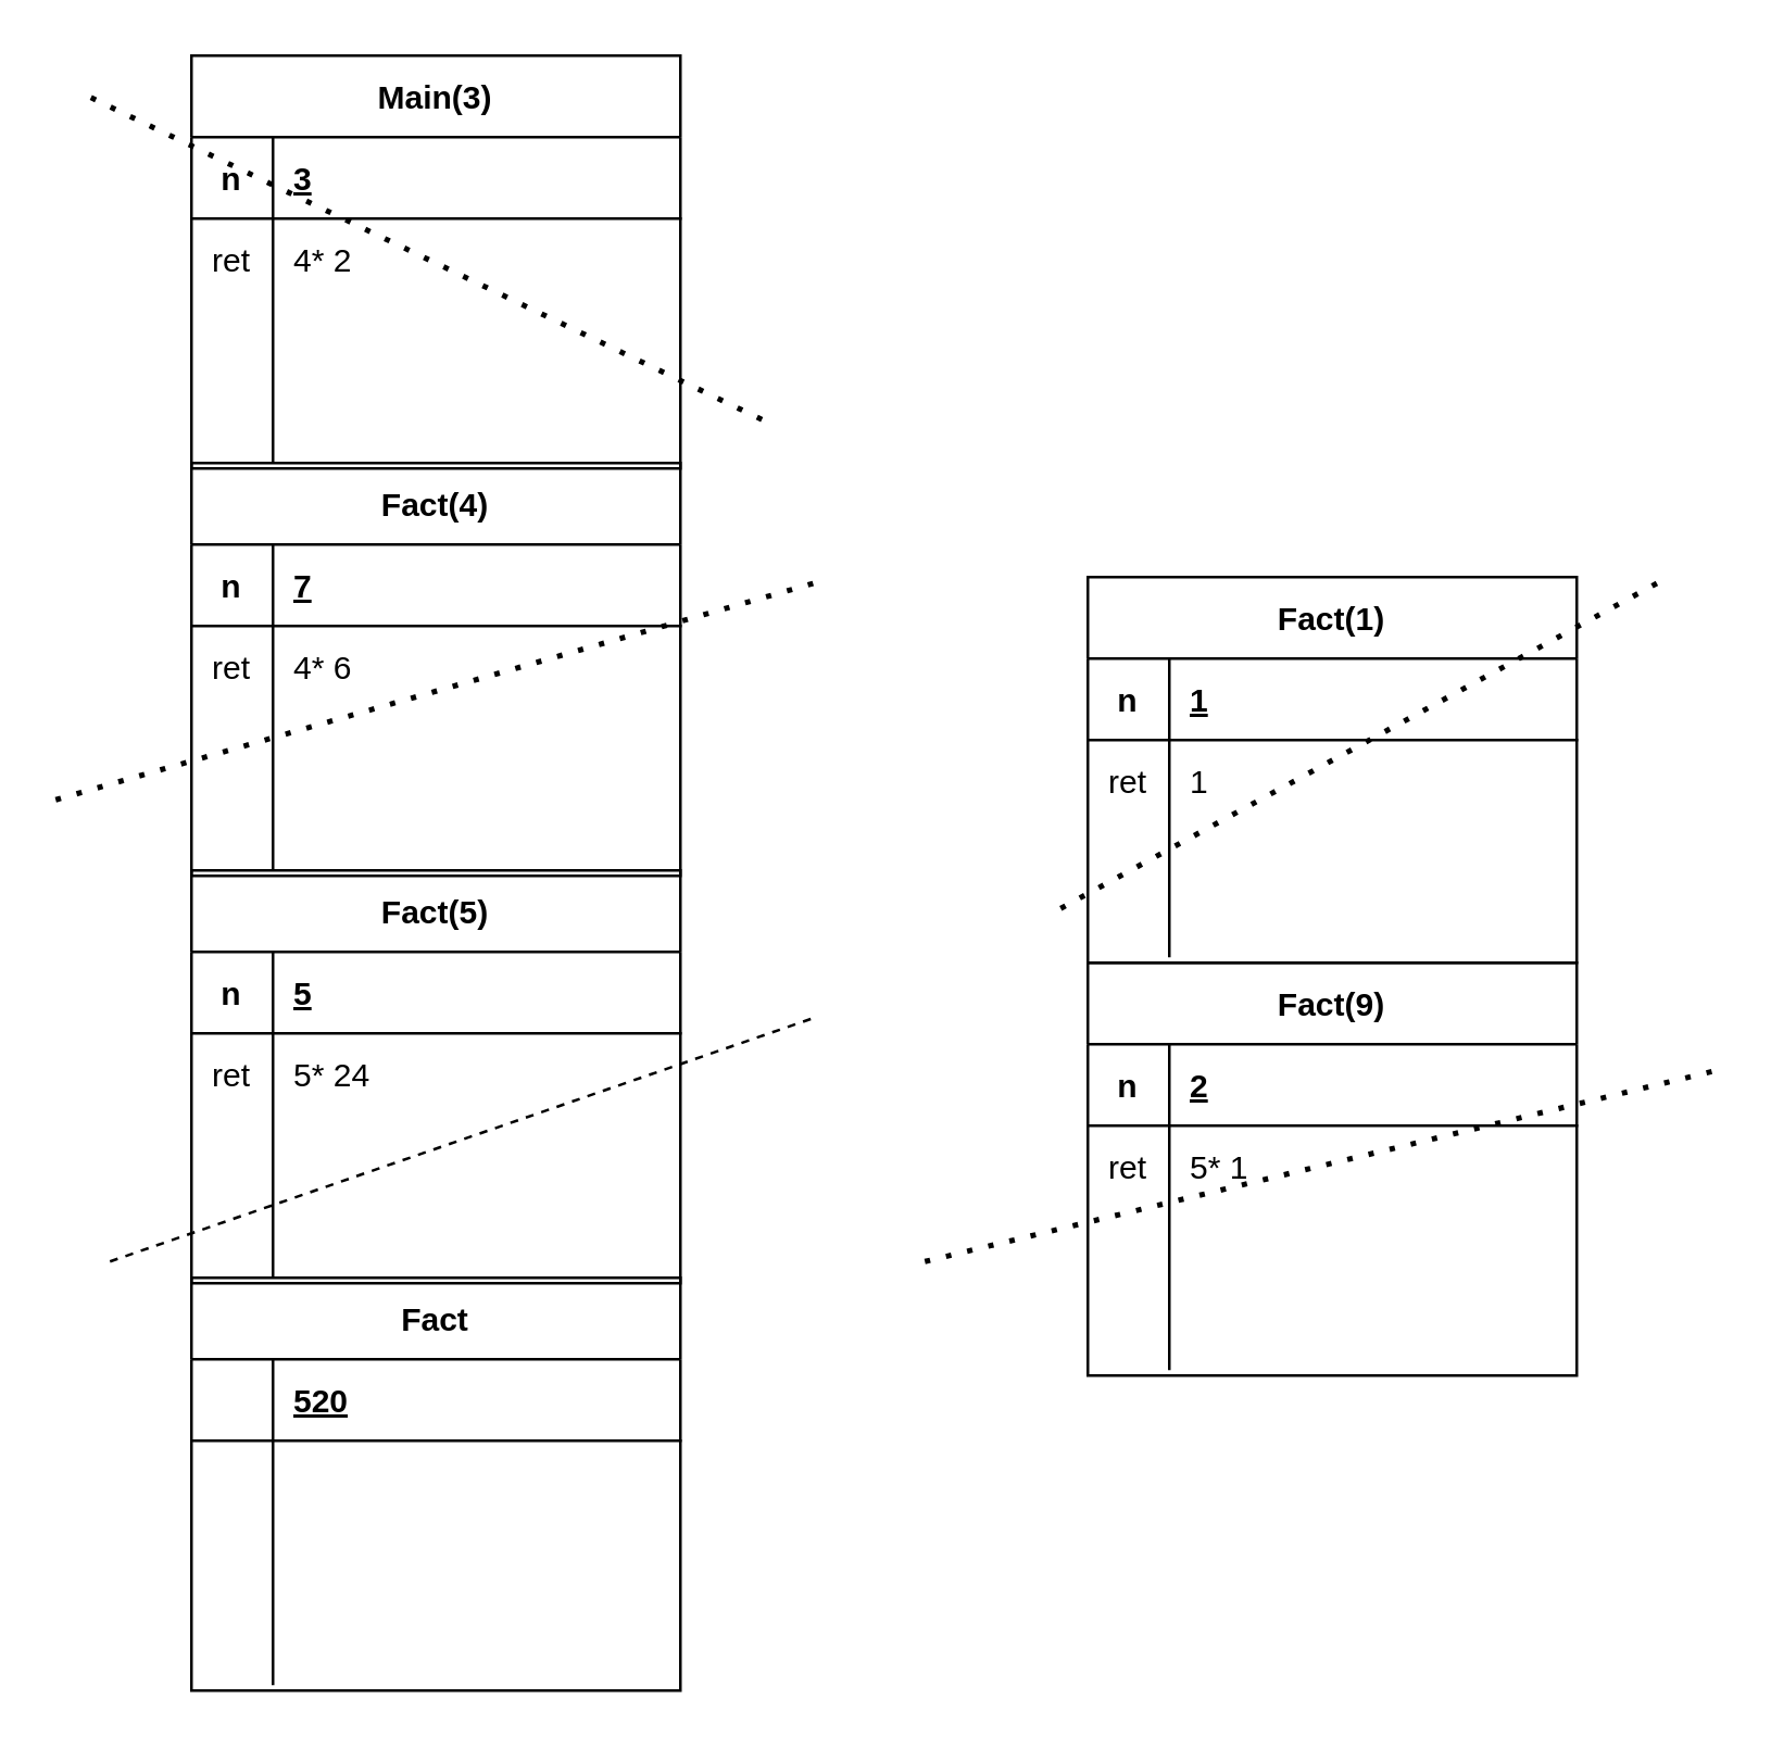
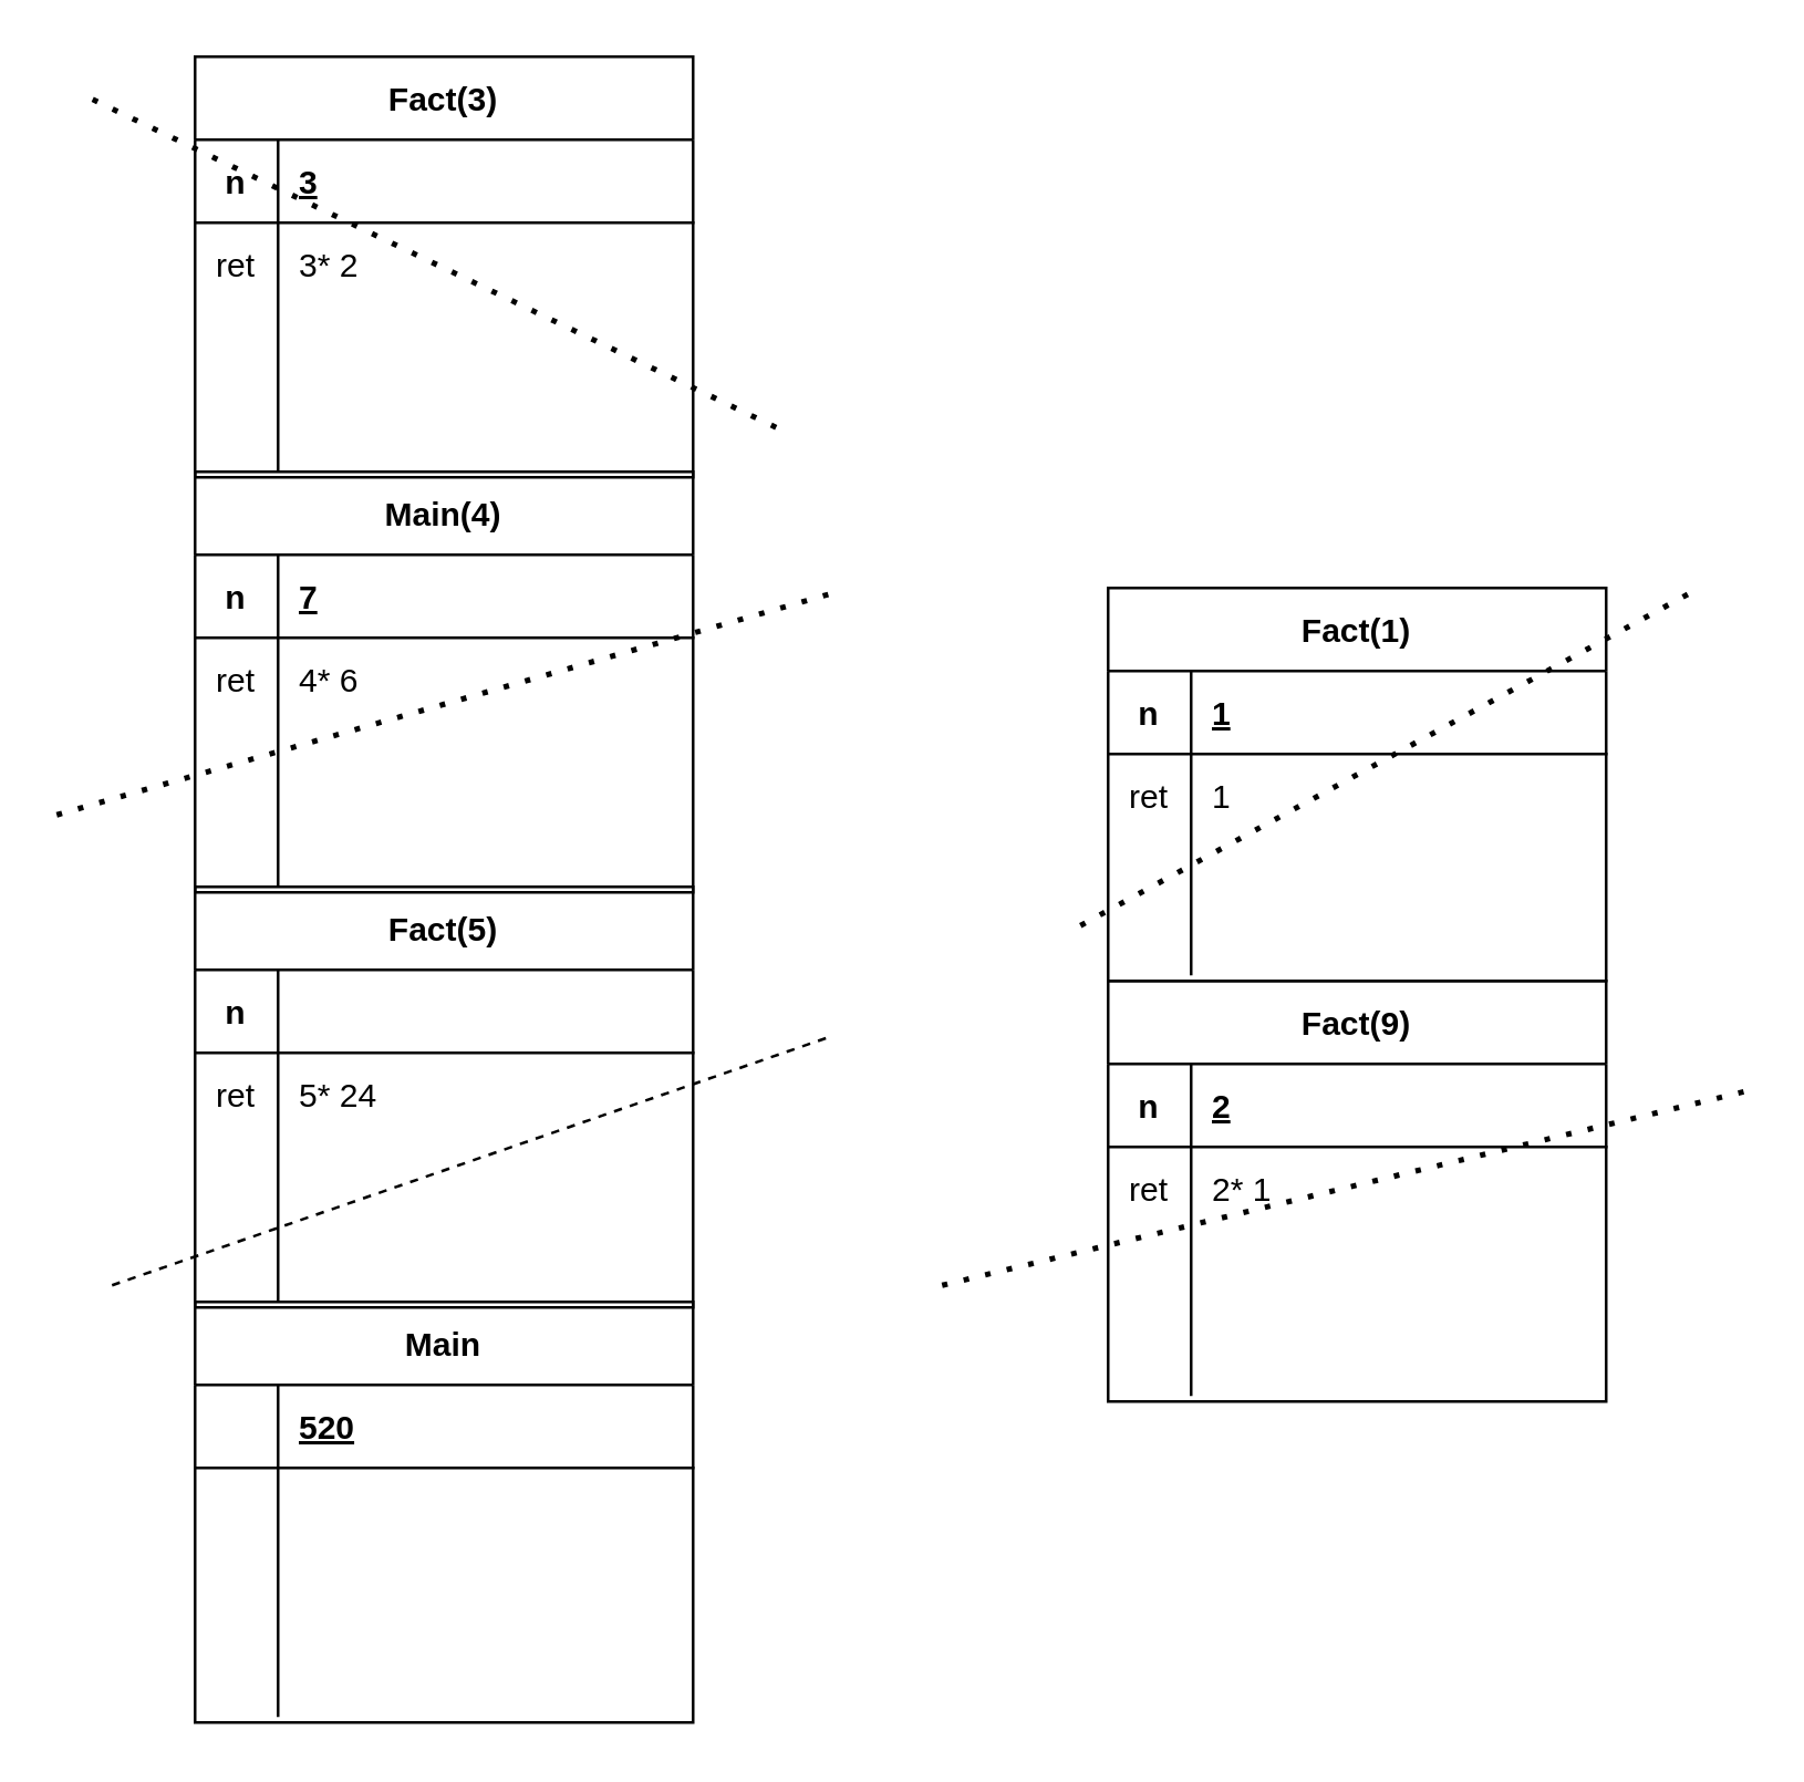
- <mxCell id="40" value="Main(3)" style="shape=table;startSize=30;container=1;collapsible=1;childLayout=tableLayout;fixedRows=1;rowLines=0;fontStyle=1;align=center;resizeLast=1;" vertex="1" parent="1"><mxGeometry x="70" y="20" width="180" height="152" as="geometry" /></mxCell>
+ <mxCell id="40" value="Fact(3)" style="shape=table;startSize=30;container=1;collapsible=1;childLayout=tableLayout;fixedRows=1;rowLines=0;fontStyle=1;align=center;resizeLast=1;" vertex="1" parent="1"><mxGeometry x="70" y="20" width="180" height="152" as="geometry" /></mxCell>
- <mxCell id="46" value="4* 2" style="shape=partialRectangle;connectable=0;fillColor=none;top=0;left=0;bottom=0;right=0;align=left;spacingLeft=6;overflow=hidden;" vertex="1" parent="44"><mxGeometry x="30" width="150" height="30" as="geometry" /></mxCell>
+ <mxCell id="46" value="3* 2" style="shape=partialRectangle;connectable=0;fillColor=none;top=0;left=0;bottom=0;right=0;align=left;spacingLeft=6;overflow=hidden;" vertex="1" parent="44"><mxGeometry x="30" width="150" height="30" as="geometry" /></mxCell>
- <mxCell id="27" value="Fact(4)" style="shape=table;startSize=30;container=1;collapsible=1;childLayout=tableLayout;fixedRows=1;rowLines=0;fontStyle=1;align=center;resizeLast=1;" vertex="1" parent="1"><mxGeometry x="70" y="170" width="180" height="152" as="geometry" /></mxCell>
+ <mxCell id="27" value="Main(4)" style="shape=table;startSize=30;container=1;collapsible=1;childLayout=tableLayout;fixedRows=1;rowLines=0;fontStyle=1;align=center;resizeLast=1;" vertex="1" parent="1"><mxGeometry x="70" y="170" width="180" height="152" as="geometry" /></mxCell>
- <mxCell id="17" value="5" style="shape=partialRectangle;connectable=0;fillColor=none;top=0;left=0;bottom=0;right=0;align=left;spacingLeft=6;fontStyle=5;overflow=hidden;" vertex="1" parent="15"><mxGeometry x="30" width="150" height="30" as="geometry" /></mxCell>
- <mxCell id="59" value="5* 1" style="shape=partialRectangle;connectable=0;fillColor=none;top=0;left=0;bottom=0;right=0;align=left;spacingLeft=6;overflow=hidden;" vertex="1" parent="57"><mxGeometry x="30" width="150" height="30" as="geometry" /></mxCell>
+ <mxCell id="59" value="2* 1" style="shape=partialRectangle;connectable=0;fillColor=none;top=0;left=0;bottom=0;right=0;align=left;spacingLeft=6;overflow=hidden;" vertex="1" parent="57"><mxGeometry x="30" width="150" height="30" as="geometry" /></mxCell>
- <mxCell id="2" value="Fact" style="shape=table;startSize=30;container=1;collapsible=1;childLayout=tableLayout;fixedRows=1;rowLines=0;fontStyle=1;align=center;resizeLast=1;" vertex="1" parent="1"><mxGeometry x="70" y="470" width="180" height="152" as="geometry" /></mxCell>
+ <mxCell id="2" value="Main" style="shape=table;startSize=30;container=1;collapsible=1;childLayout=tableLayout;fixedRows=1;rowLines=0;fontStyle=1;align=center;resizeLast=1;" vertex="1" parent="1"><mxGeometry x="70" y="470" width="180" height="152" as="geometry" /></mxCell>
